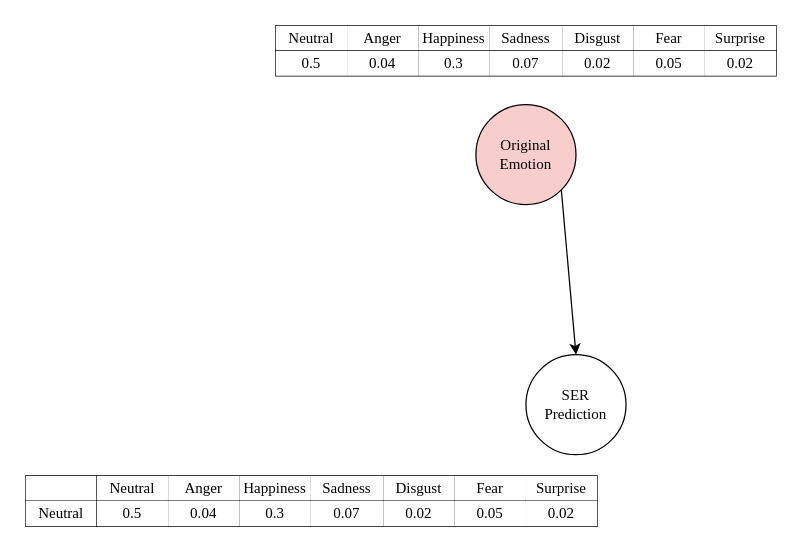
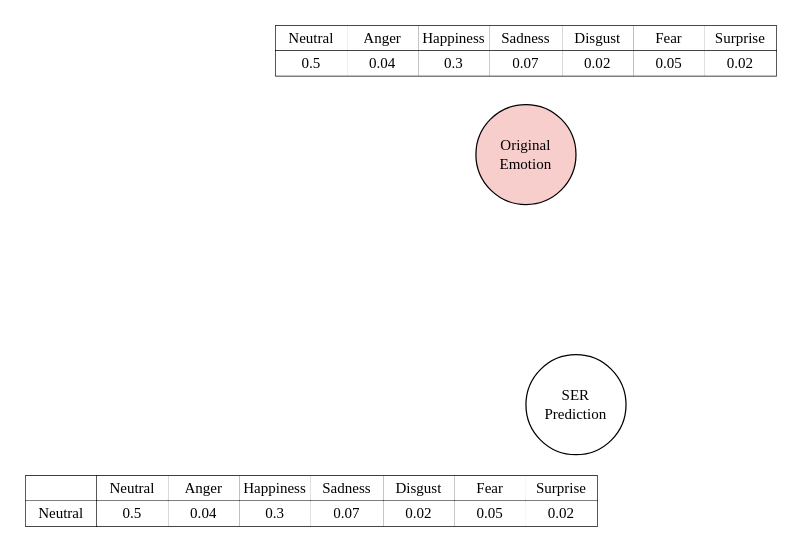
- <mxCell id="4" value="" style="endArrow=classic;html=1;rounded=0;exitX=1;exitY=1;exitDx=0;exitDy=0;entryX=0.5;entryY=0;entryDx=0;entryDy=0;" edge="1" parent="1" source="2" target="3"><mxGeometry width="50" height="50" relative="1" as="geometry"><mxPoint x="530" y="163" as="sourcePoint" /><mxPoint x="580" y="113" as="targetPoint" /></mxGeometry></mxCell>
